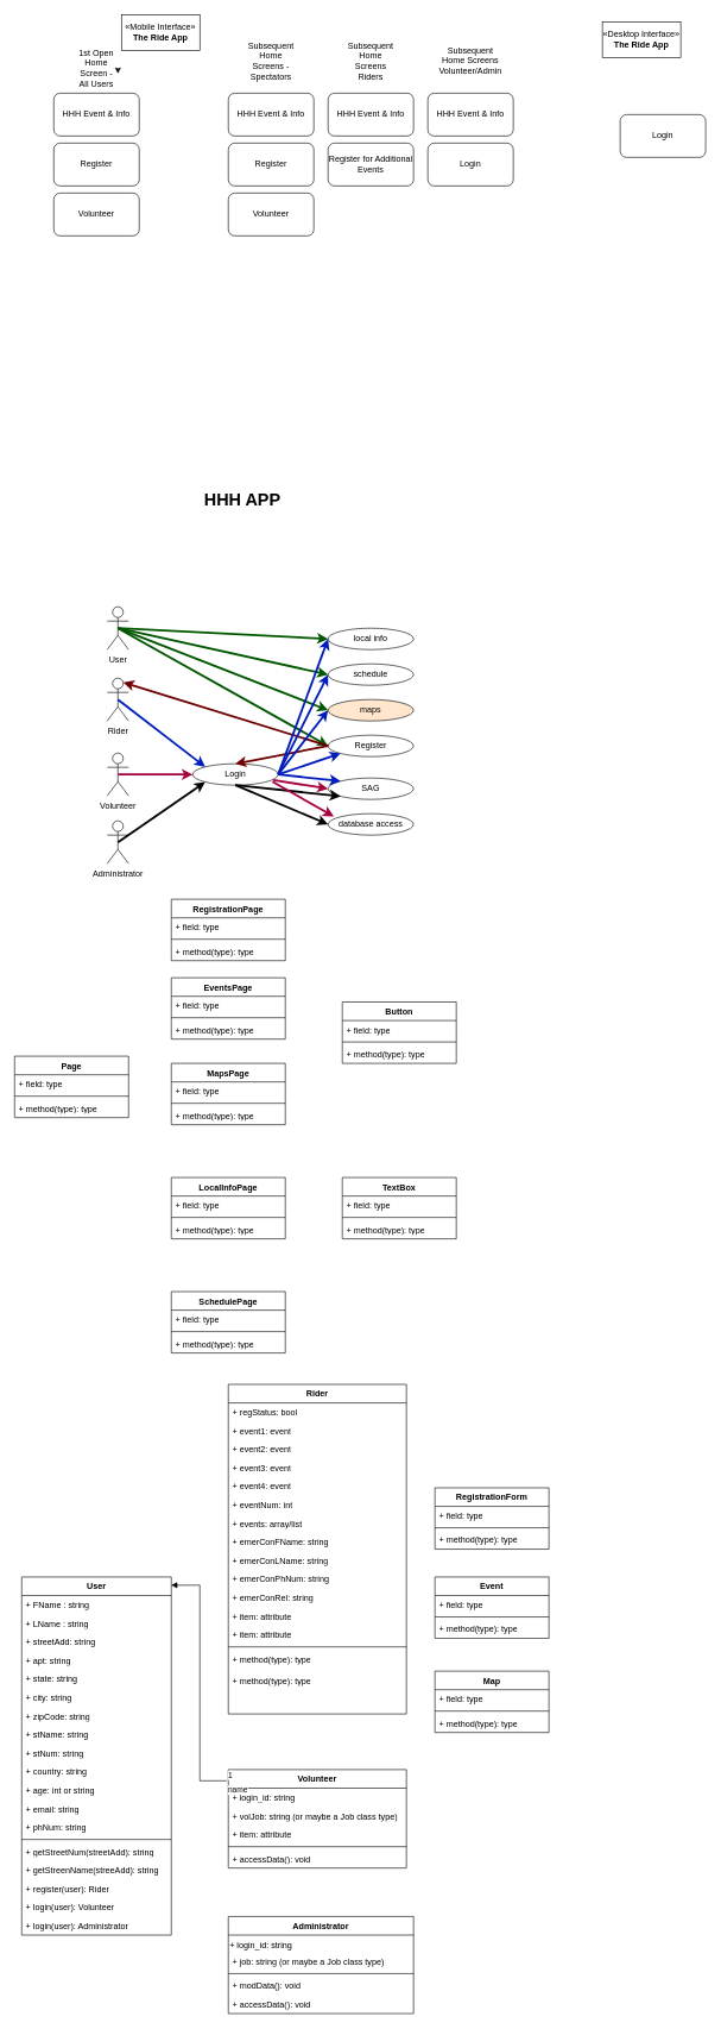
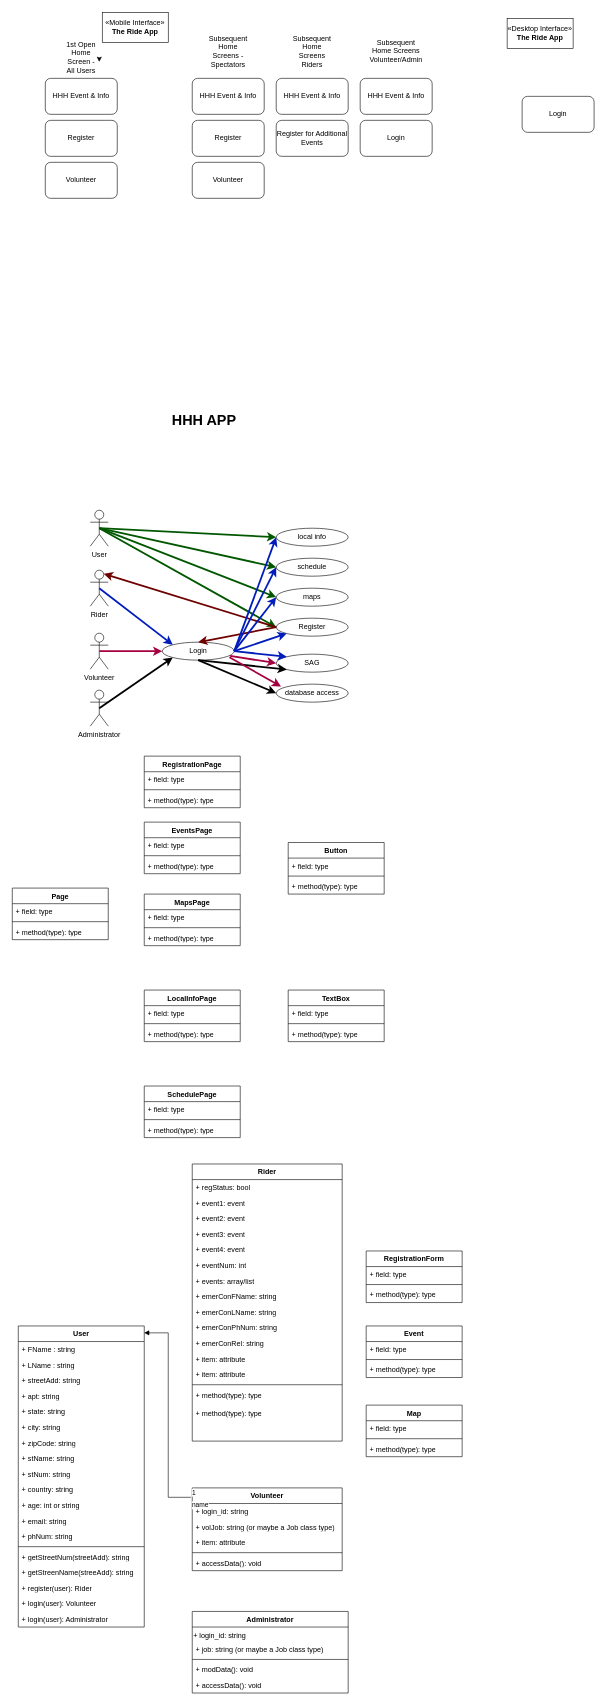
- <mxCell id="102" value="maps" style="ellipse;whiteSpace=wrap;html=1;fillColor=#ffe6cc;" vertex="1" parent="1"><mxGeometry x="460" y="980" width="120" height="30" as="geometry" /></mxCell>
+ <mxCell id="102" value="maps" style="ellipse;whiteSpace=wrap;html=1;" vertex="1" parent="1"><mxGeometry x="460" y="980" width="120" height="30" as="geometry" /></mxCell>
